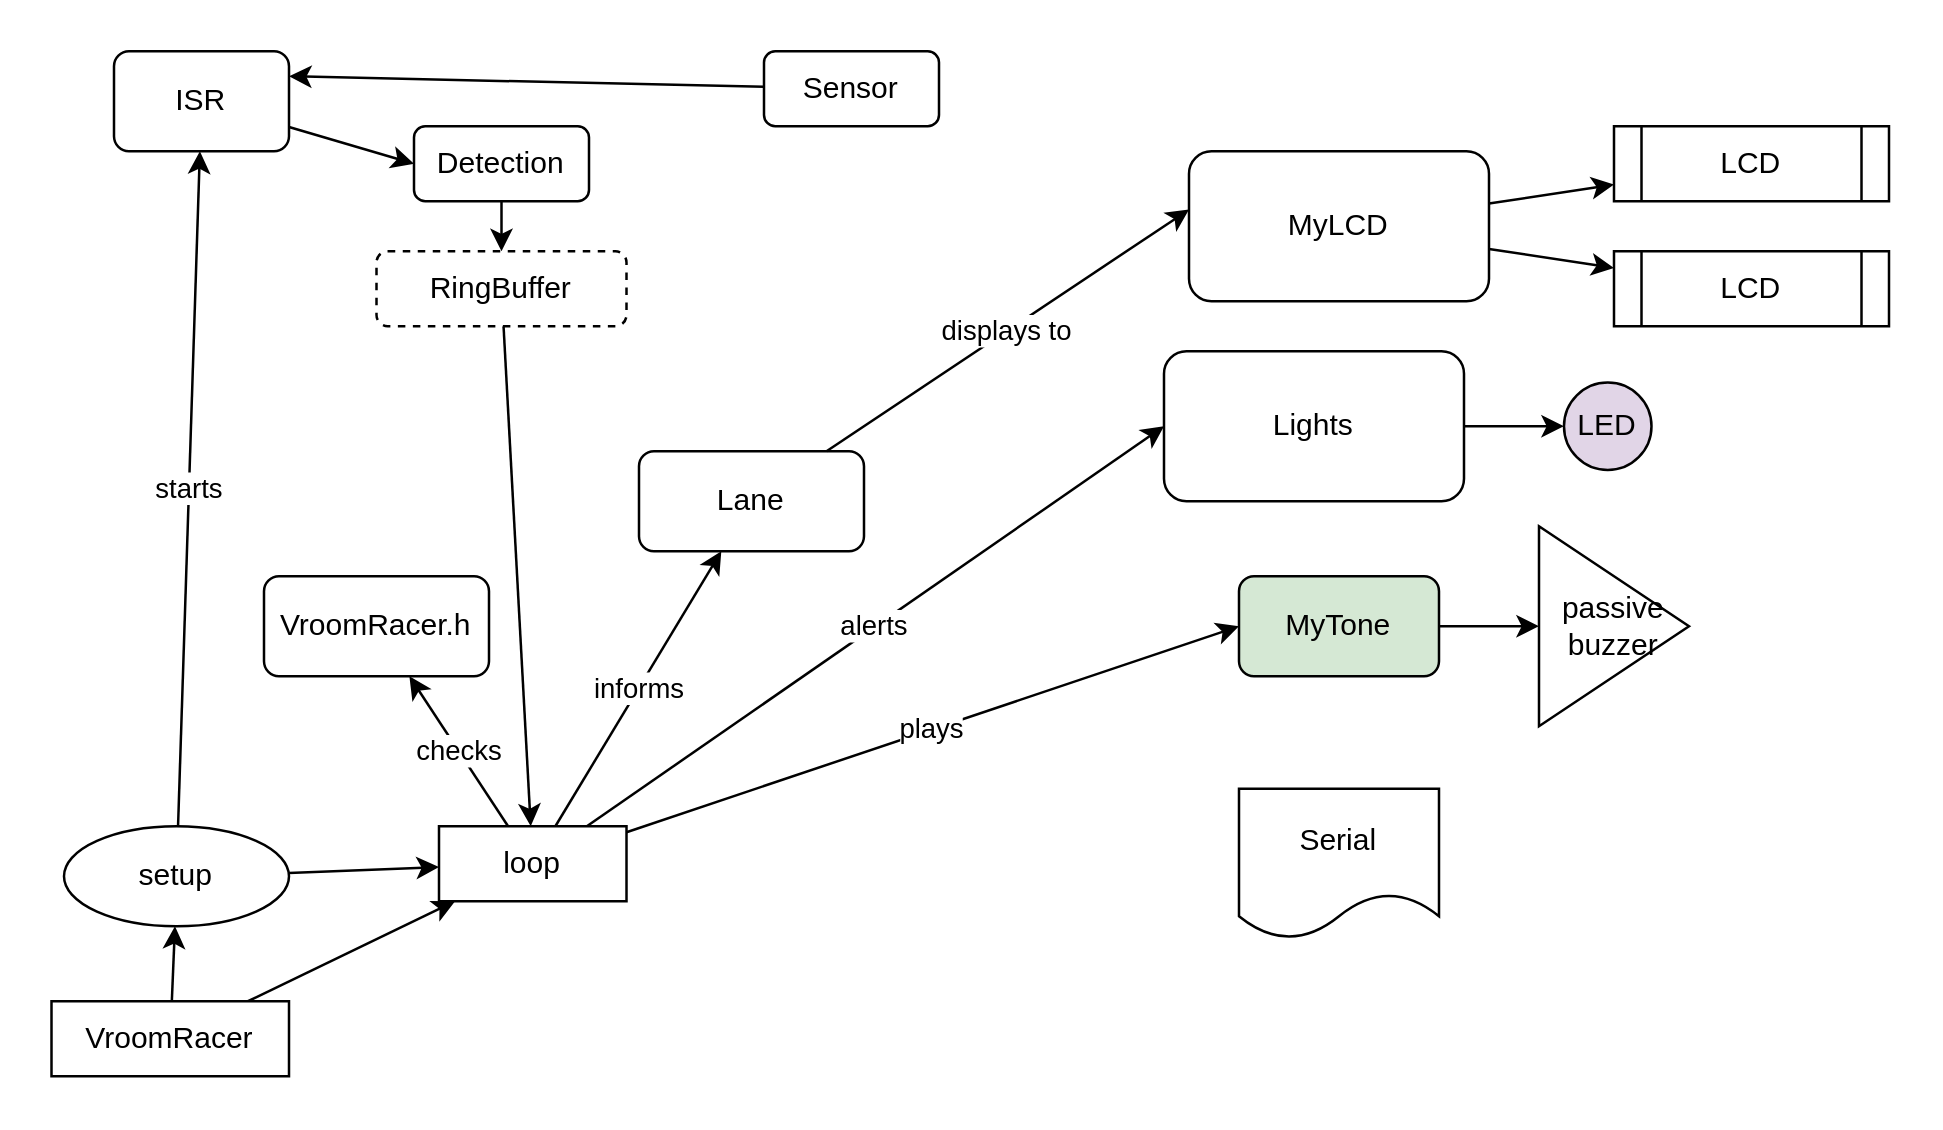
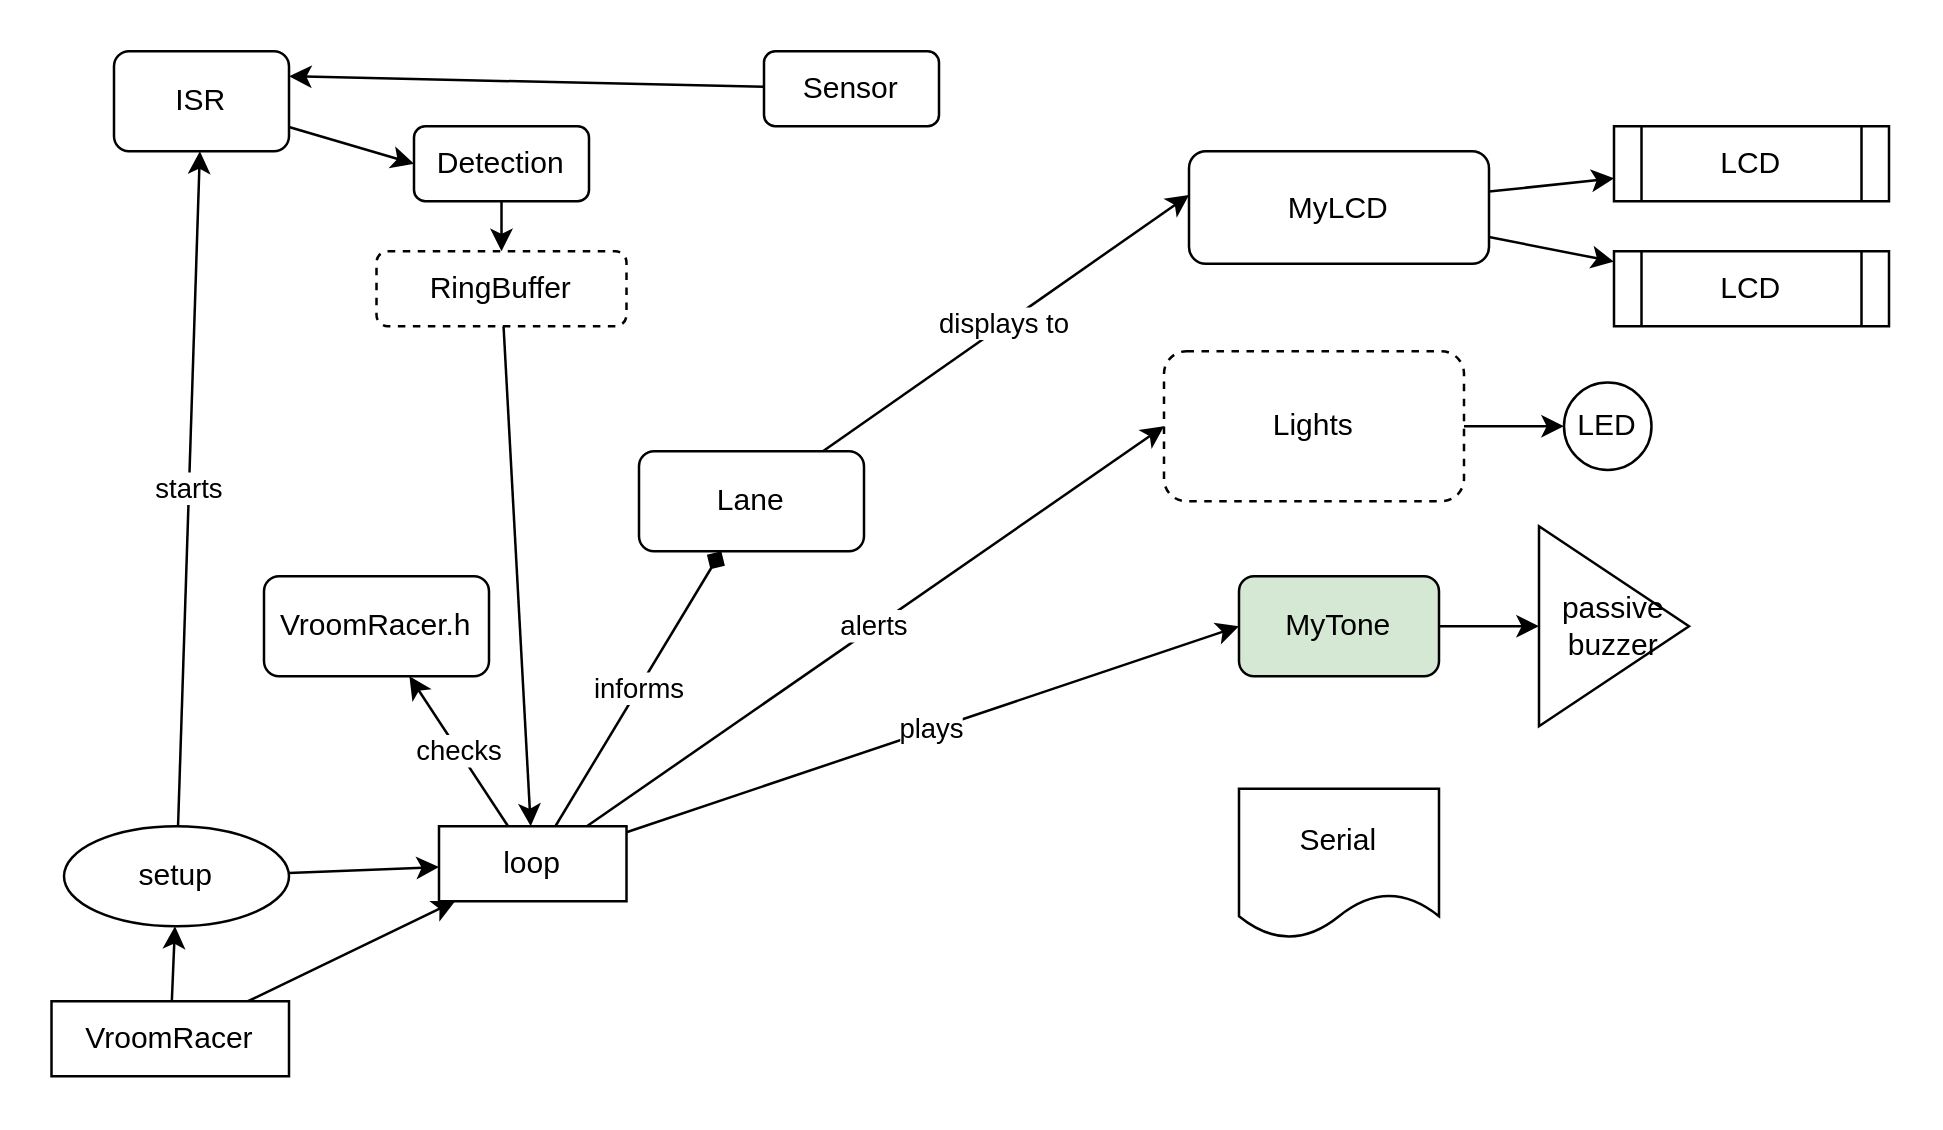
- <mxCell id="15" value="MyLCD" style="rounded=1;whiteSpace=wrap;html=1;" vertex="1" parent="1"><mxGeometry x="475" y="60" width="120" height="60" as="geometry" /></mxCell>
+ <mxCell id="15" value="MyLCD" style="rounded=1;whiteSpace=wrap;html=1;" vertex="1" parent="1"><mxGeometry x="475" y="60" width="120" height="45" as="geometry" /></mxCell>
- <mxCell id="12" value="Lights" style="rounded=1;whiteSpace=wrap;html=1;" vertex="1" parent="1"><mxGeometry x="465" y="140" width="120" height="60" as="geometry" /></mxCell>
+ <mxCell id="12" value="Lights" style="rounded=1;whiteSpace=wrap;html=1;dashed=1;" vertex="1" parent="1"><mxGeometry x="465" y="140" width="120" height="60" as="geometry" /></mxCell>
- <mxCell id="32" value="LED" style="ellipse;whiteSpace=wrap;html=1;aspect=fixed;fillColor=#e1d5e7;" vertex="1" parent="1"><mxGeometry x="625" y="152.5" width="35" height="35" as="geometry" /></mxCell>
+ <mxCell id="32" value="LED" style="ellipse;whiteSpace=wrap;html=1;aspect=fixed;" vertex="1" parent="1"><mxGeometry x="625" y="152.5" width="35" height="35" as="geometry" /></mxCell>
- <mxCell id="26" value="informs" style="rounded=0;orthogonalLoop=1;jettySize=auto;html=1;" edge="1" parent="1" source="29" target="10"><mxGeometry relative="1" as="geometry" /></mxCell>
+ <mxCell id="26" value="informs" style="rounded=0;orthogonalLoop=1;jettySize=auto;html=1;endArrow=diamond;" edge="1" parent="1" source="29" target="10"><mxGeometry relative="1" as="geometry" /></mxCell>
